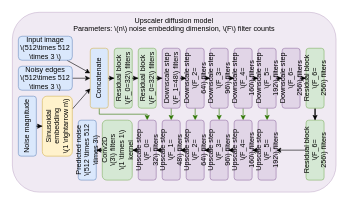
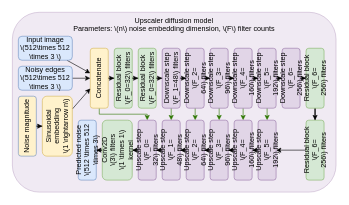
- <mxCell id="7" value="Concatenate" style="rounded=1;whiteSpace=wrap;html=1;horizontal=0;fillColor=#dae8fc;strokeColor=#d6b656;" parent="1" vertex="1"><mxGeometry x="150" y="80" width="30" height="100" as="geometry" /></mxCell>
+ <mxCell id="7" value="Concatenate" style="rounded=1;whiteSpace=wrap;html=1;horizontal=0;fillColor=#fff2cc;strokeColor=#d6b656;" parent="1" vertex="1"><mxGeometry x="150" y="80" width="30" height="100" as="geometry" /></mxCell>
- <mxCell id="11" value="Noise magnitude" style="rounded=1;whiteSpace=wrap;html=1;horizontal=0;fillColor=#dae8fc;strokeColor=#6c8ebf;" parent="1" vertex="1"><mxGeometry x="30" y="160" width="30" height="100" as="geometry" /></mxCell>
+ <mxCell id="11" value="Noise magnitude" style="rounded=1;whiteSpace=wrap;html=1;horizontal=0;fillColor=#fff2cc;strokeColor=#6c8ebf;" parent="1" vertex="1"><mxGeometry x="30" y="160" width="30" height="100" as="geometry" /></mxCell>
